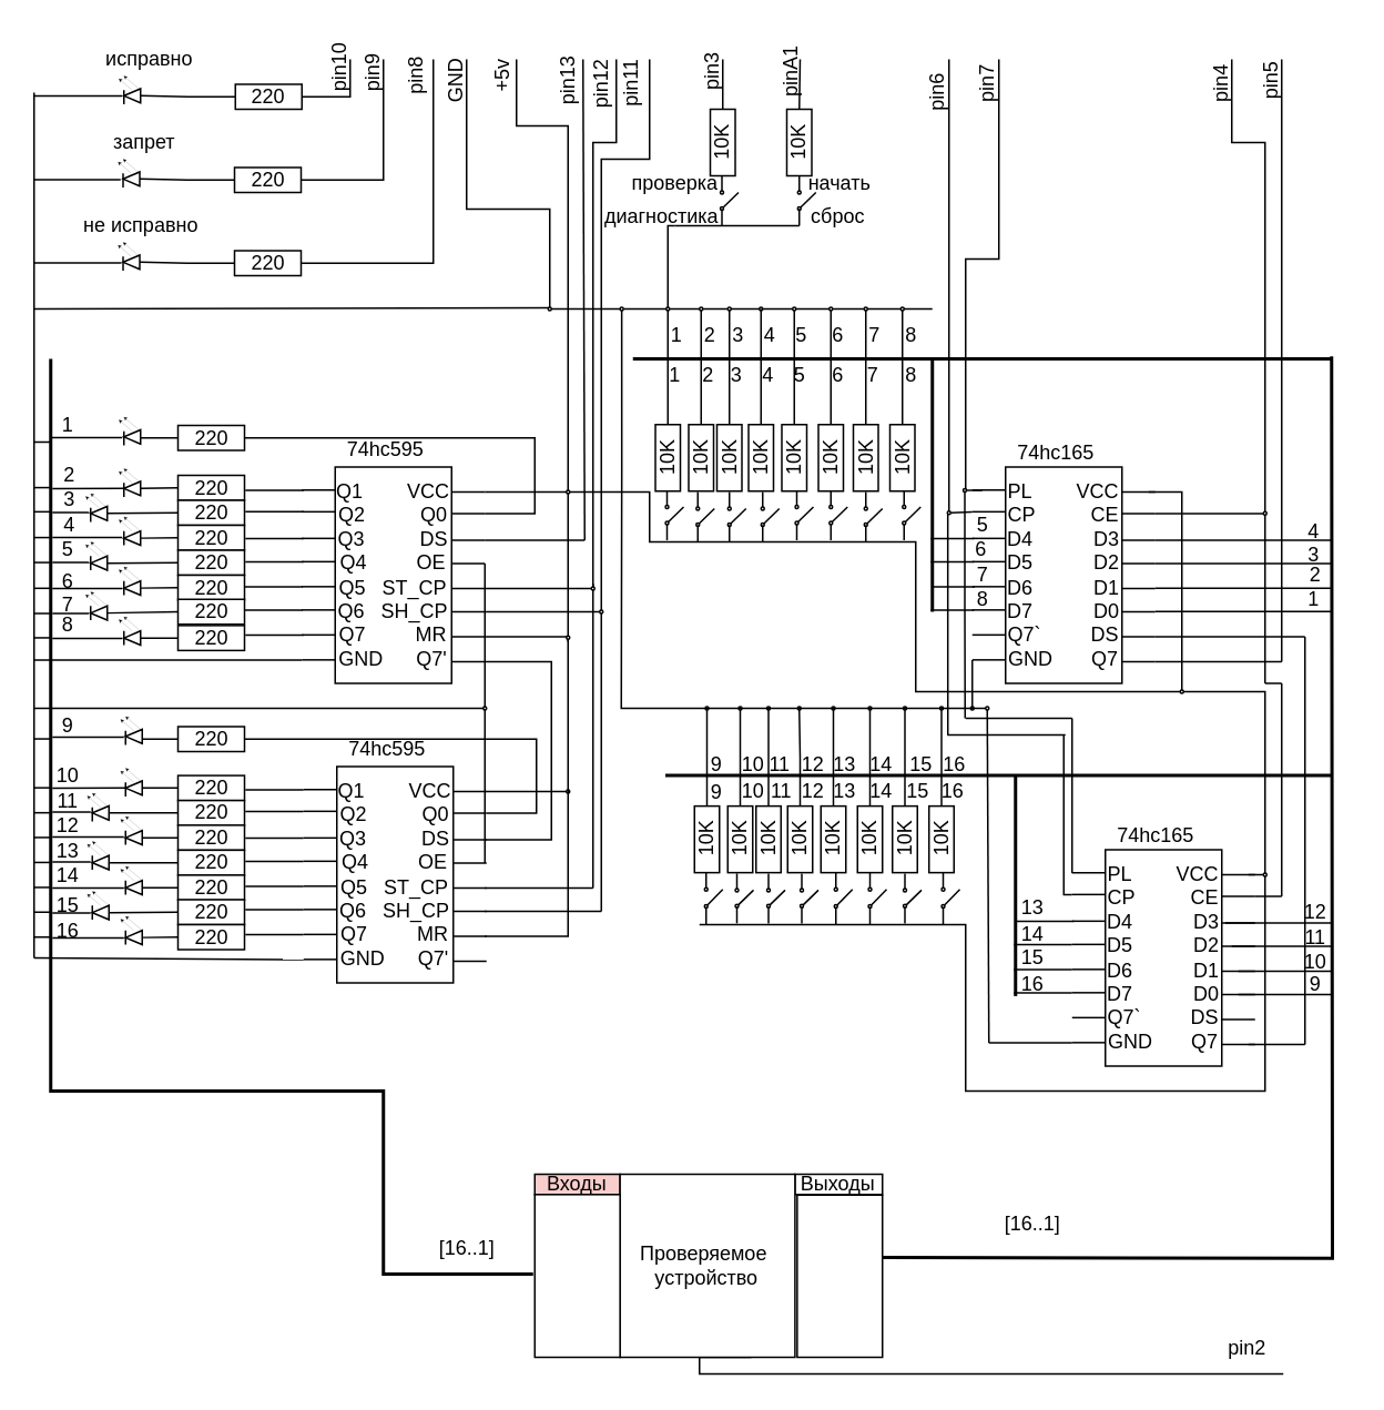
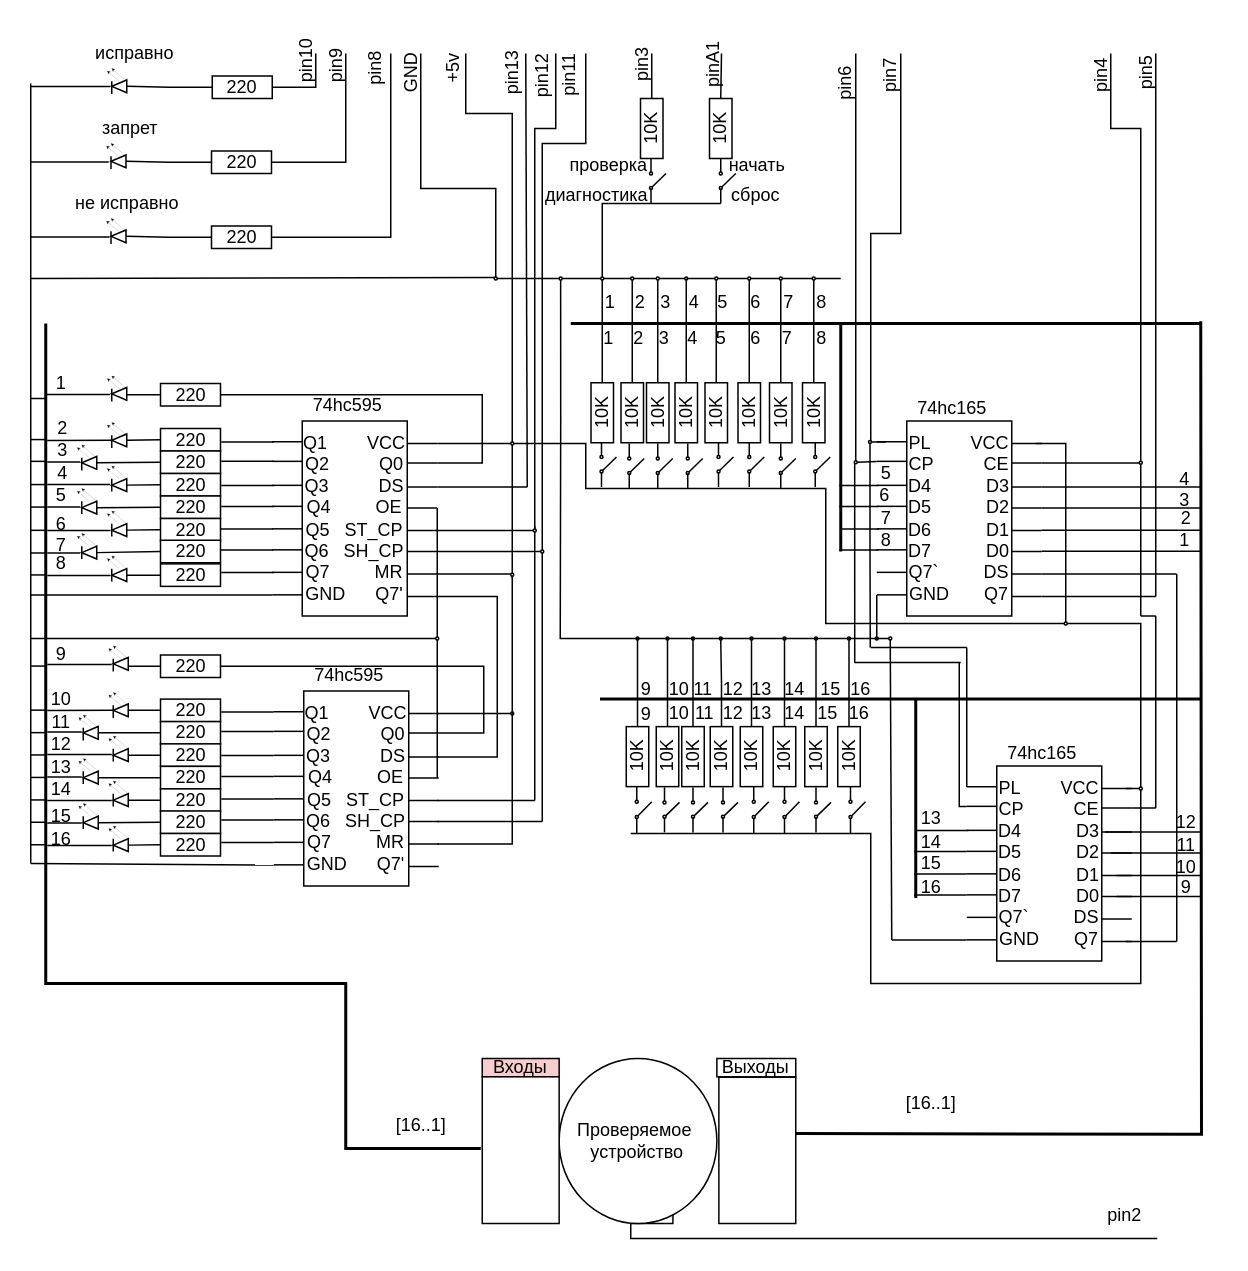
- <mxCell id="516" value="&lt;font style=&quot;font-size: 12px;&quot;&gt;Проверяемое&amp;nbsp;&lt;br&gt;устройство&lt;/font&gt;" style="rounded=0;whiteSpace=wrap;html=1;fontSize=8;" parent="513" vertex="1"><mxGeometry x="51.264" width="105.157" height="110.0" as="geometry" /></mxCell>
+ <mxCell id="516" value="&lt;font style=&quot;font-size: 12px;&quot;&gt;Проверяемое&amp;nbsp;&lt;br&gt;устройство&lt;/font&gt;" style="ellipse;whiteSpace=wrap;html=1;fontSize=8;" parent="513" vertex="1"><mxGeometry x="51.264" width="105.157" height="110.0" as="geometry" /></mxCell>
